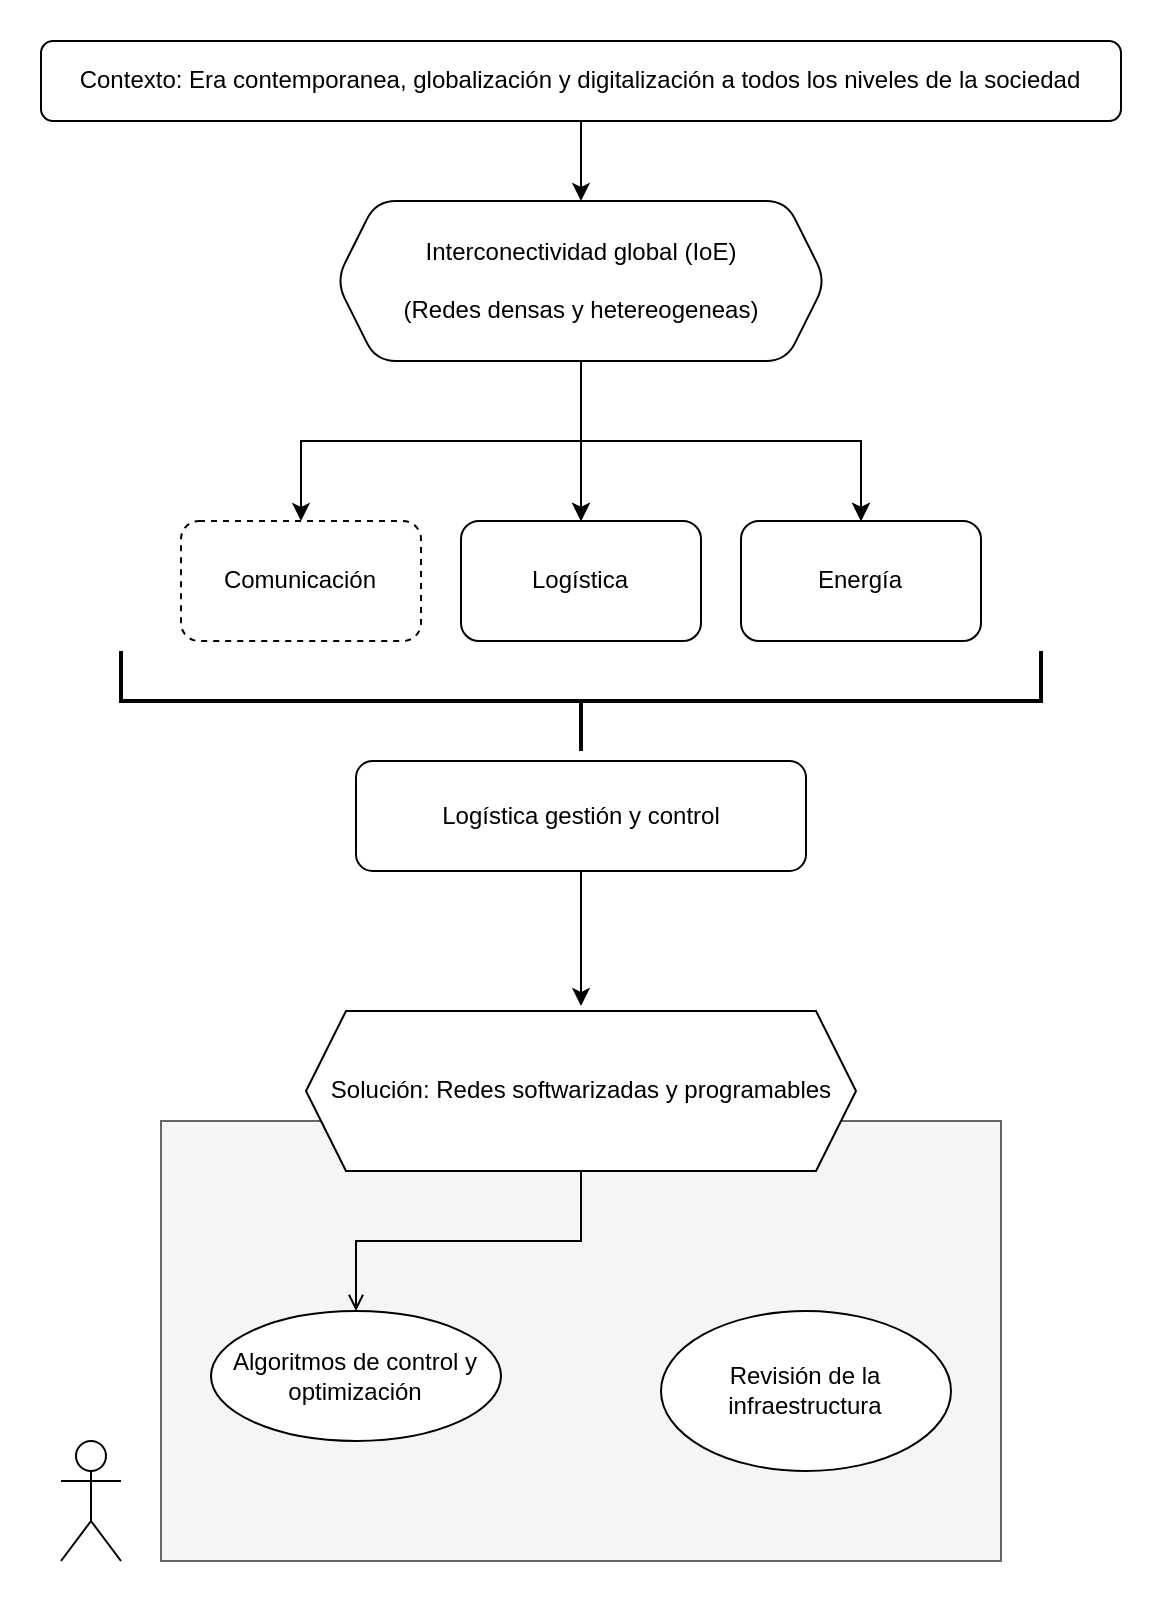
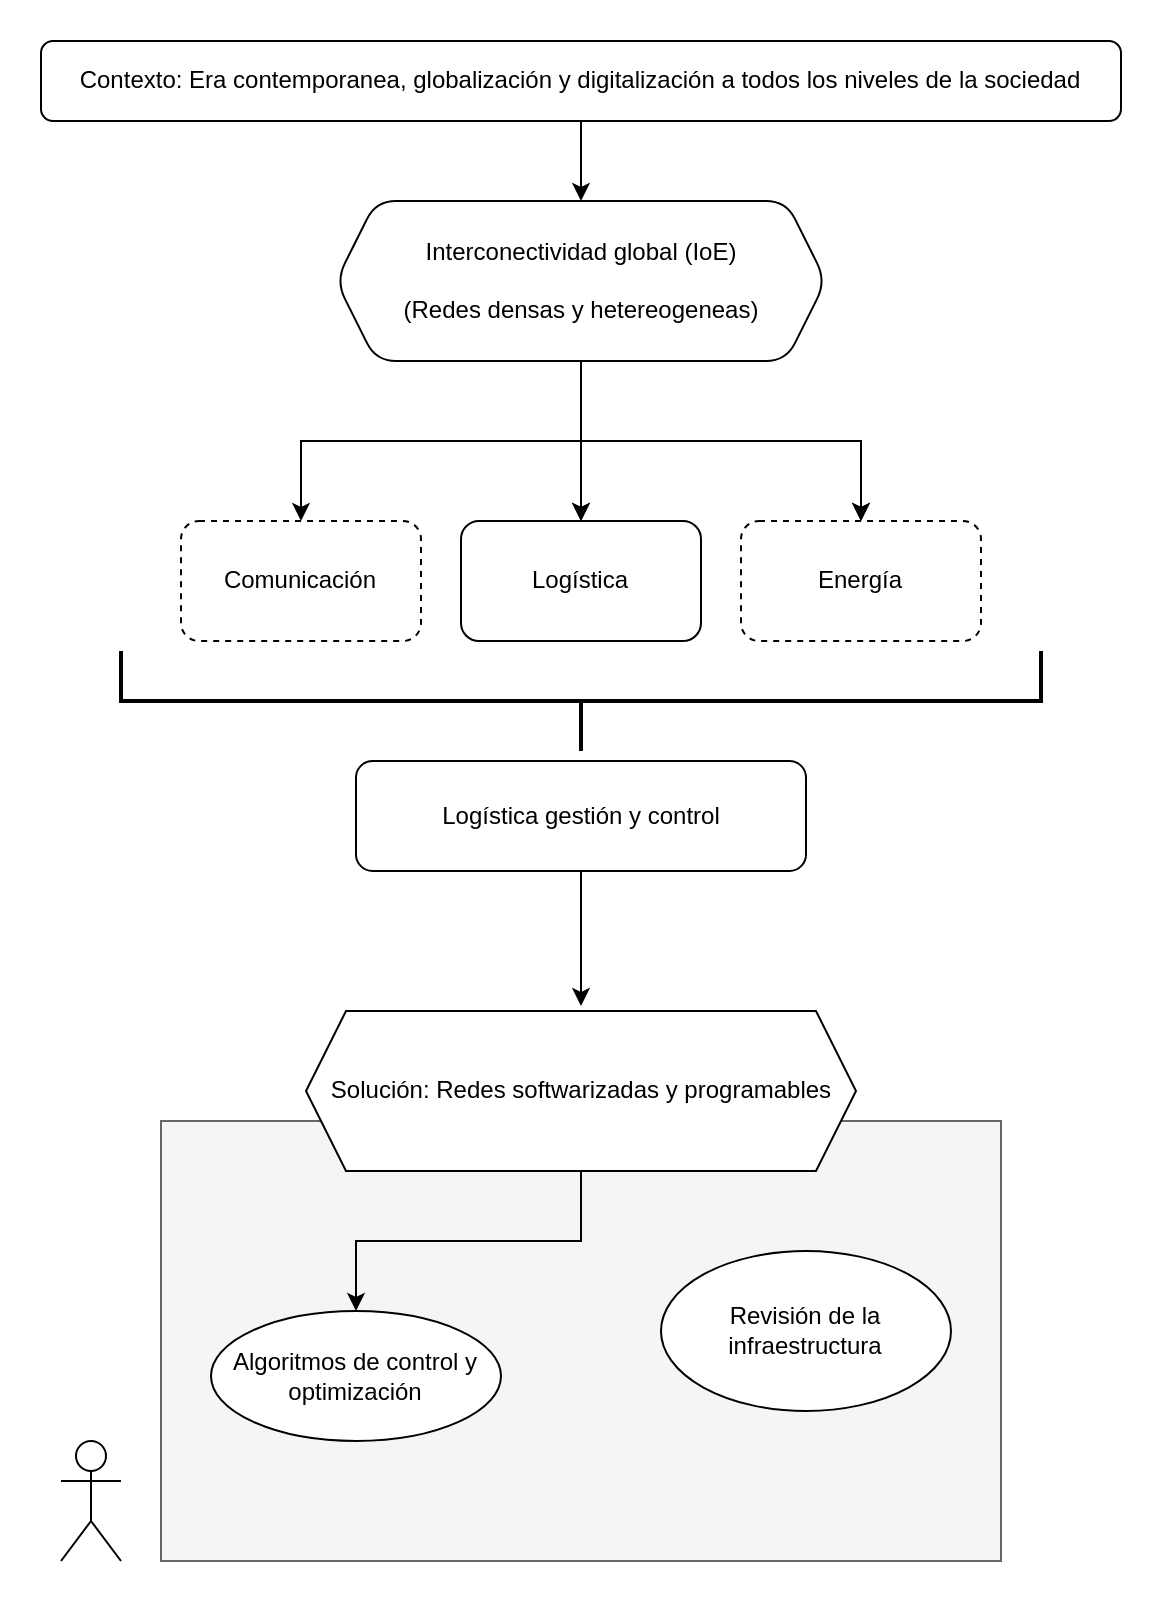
- <mxCell id="12" value="Energía" style="whiteSpace=wrap;html=1;rounded=1;" vertex="1" parent="1"><mxGeometry x="370" y="260" width="120" height="60" as="geometry" /></mxCell>
+ <mxCell id="12" value="Energía" style="whiteSpace=wrap;html=1;rounded=1;dashed=1;" vertex="1" parent="1"><mxGeometry x="370" y="260" width="120" height="60" as="geometry" /></mxCell>
- <mxCell id="18" value="" style="edgeStyle=orthogonalEdgeStyle;rounded=0;orthogonalLoop=1;jettySize=auto;html=1;endArrow=open;" edge="1" parent="1" source="19" target="20"><mxGeometry relative="1" as="geometry" /></mxCell>
+ <mxCell id="18" value="" style="edgeStyle=orthogonalEdgeStyle;rounded=0;orthogonalLoop=1;jettySize=auto;html=1;" edge="1" parent="1" source="19" target="20"><mxGeometry relative="1" as="geometry" /></mxCell>
- <mxCell id="21" value="Revisión de la infraestructura" style="ellipse;whiteSpace=wrap;html=1;" vertex="1" parent="1"><mxGeometry x="330" y="655" width="145" height="80" as="geometry" /></mxCell>
+ <mxCell id="21" value="Revisión de la infraestructura" style="ellipse;whiteSpace=wrap;html=1;" vertex="1" parent="1"><mxGeometry x="330" y="625" width="145" height="80" as="geometry" /></mxCell>
